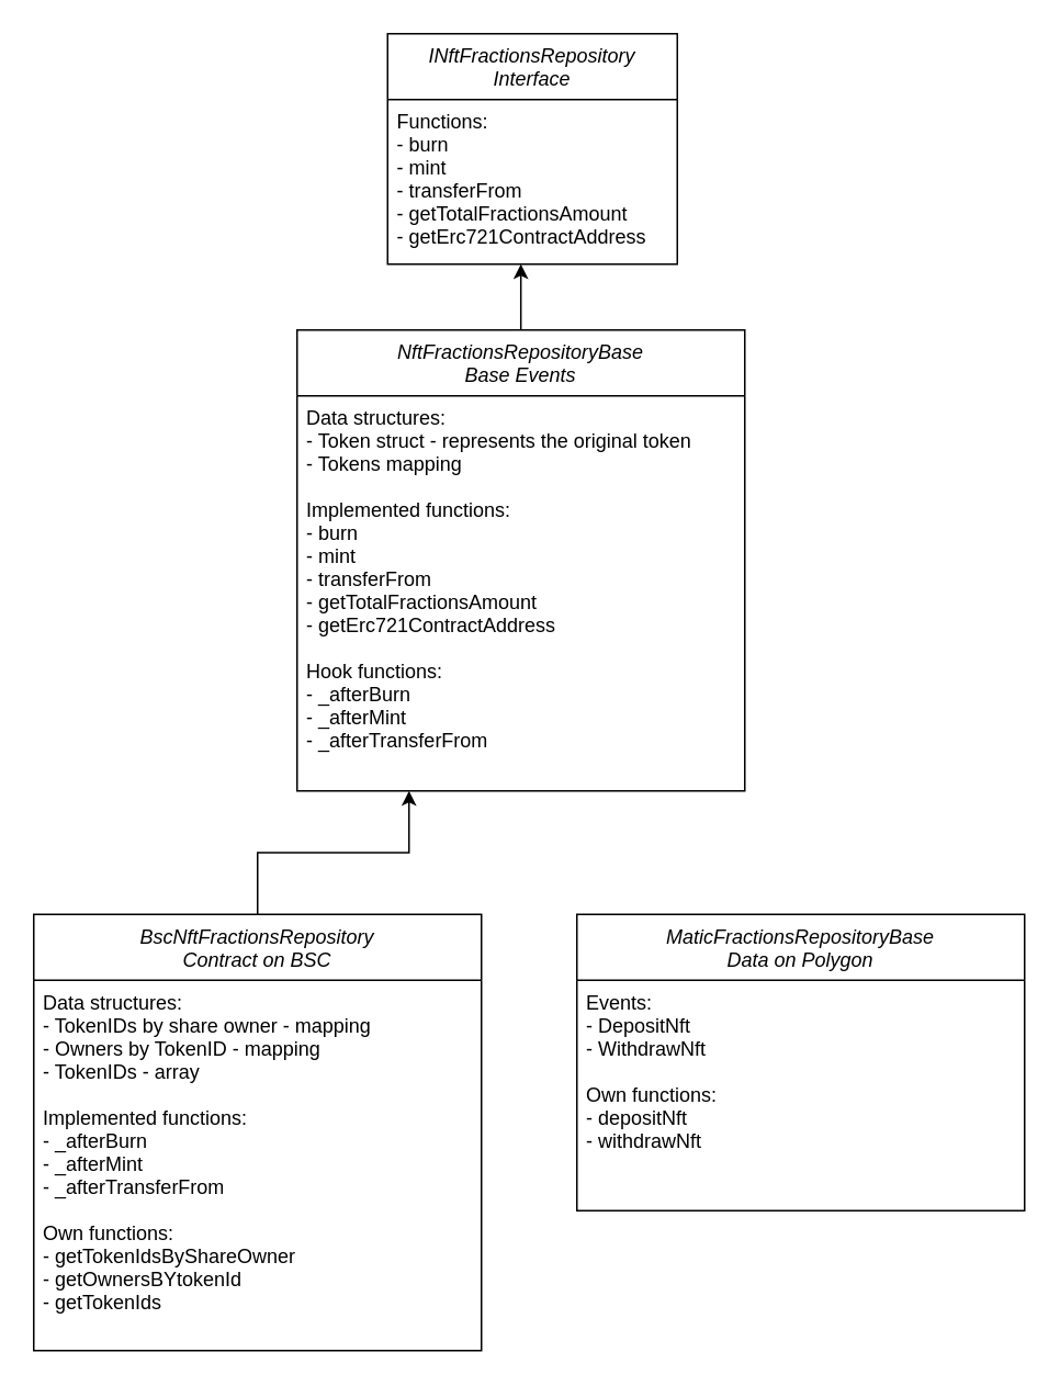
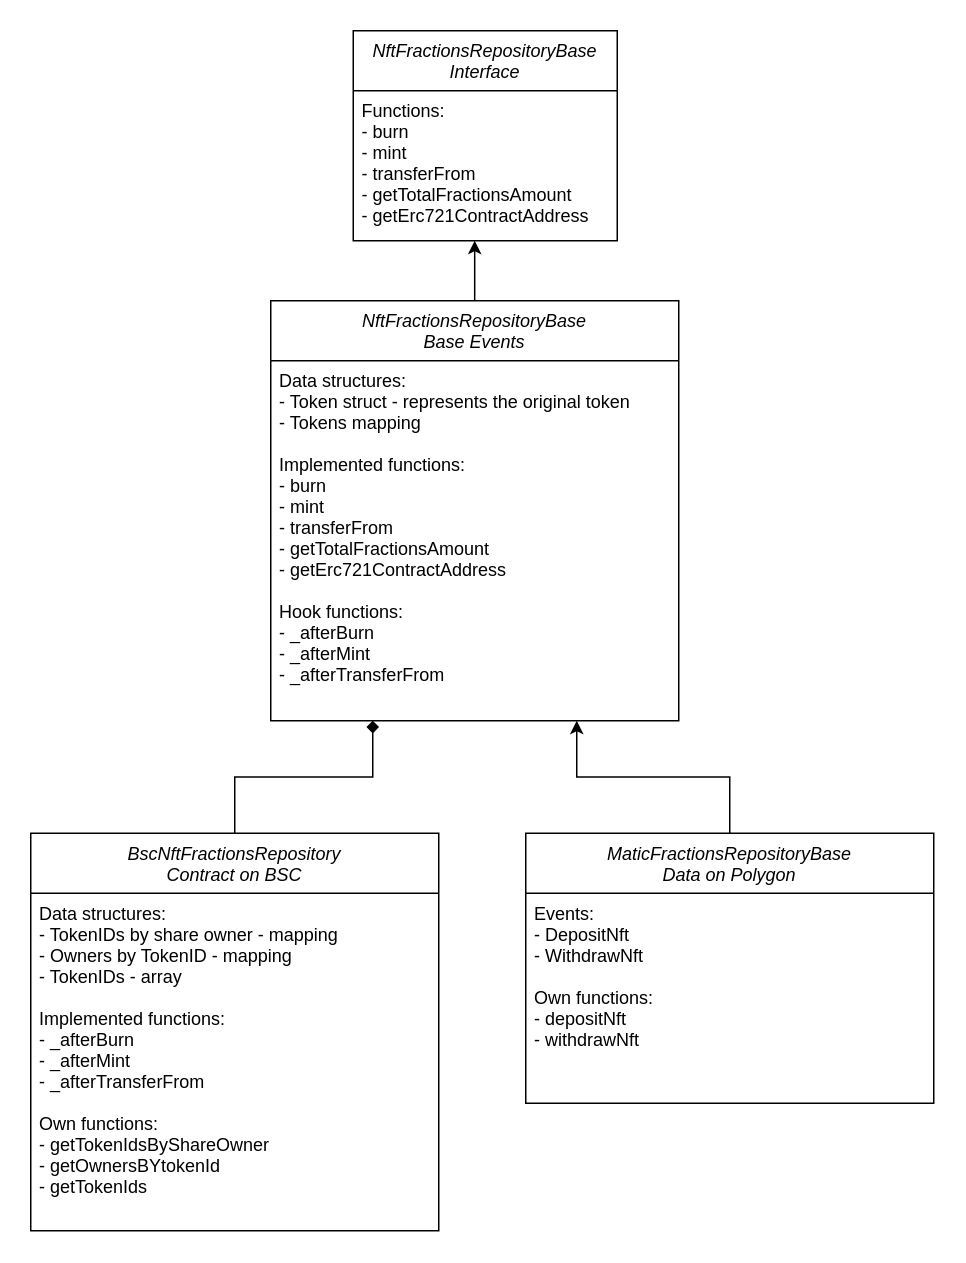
- <mxCell id="2" value="INftFractionsRepository&#10;Interface" style="swimlane;fontStyle=2;align=center;verticalAlign=top;childLayout=stackLayout;horizontal=1;startSize=40;horizontalStack=0;resizeParent=1;resizeLast=0;collapsible=1;marginBottom=0;rounded=0;shadow=0;strokeWidth=1;" parent="1" vertex="1"><mxGeometry x="235" y="20" width="176" height="140" as="geometry"><mxRectangle x="230" y="140" width="160" height="26" as="alternateBounds" /></mxGeometry></mxCell>
+ <mxCell id="2" value="NftFractionsRepositoryBase&#10;Interface" style="swimlane;fontStyle=2;align=center;verticalAlign=top;childLayout=stackLayout;horizontal=1;startSize=40;horizontalStack=0;resizeParent=1;resizeLast=0;collapsible=1;marginBottom=0;rounded=0;shadow=0;strokeWidth=1;" parent="1" vertex="1"><mxGeometry x="235" y="20" width="176" height="140" as="geometry"><mxRectangle x="230" y="140" width="160" height="26" as="alternateBounds" /></mxGeometry></mxCell>
- <mxCell id="7" style="edgeStyle=orthogonalEdgeStyle;rounded=0;orthogonalLoop=1;jettySize=auto;html=1;entryX=0.25;entryY=1;entryDx=0;entryDy=0;" parent="1" source="8" target="5" edge="1"><mxGeometry relative="1" as="geometry" /></mxCell>
+ <mxCell id="7" style="edgeStyle=orthogonalEdgeStyle;rounded=0;orthogonalLoop=1;jettySize=auto;html=1;entryX=0.25;entryY=1;entryDx=0;entryDy=0;endArrow=diamond;" parent="1" source="8" target="5" edge="1"><mxGeometry relative="1" as="geometry" /></mxCell>
+ <mxCell id="10" style="edgeStyle=orthogonalEdgeStyle;rounded=0;orthogonalLoop=1;jettySize=auto;html=1;entryX=0.75;entryY=1;entryDx=0;entryDy=0;" parent="1" source="11" target="5" edge="1"><mxGeometry relative="1" as="geometry" /></mxCell>
